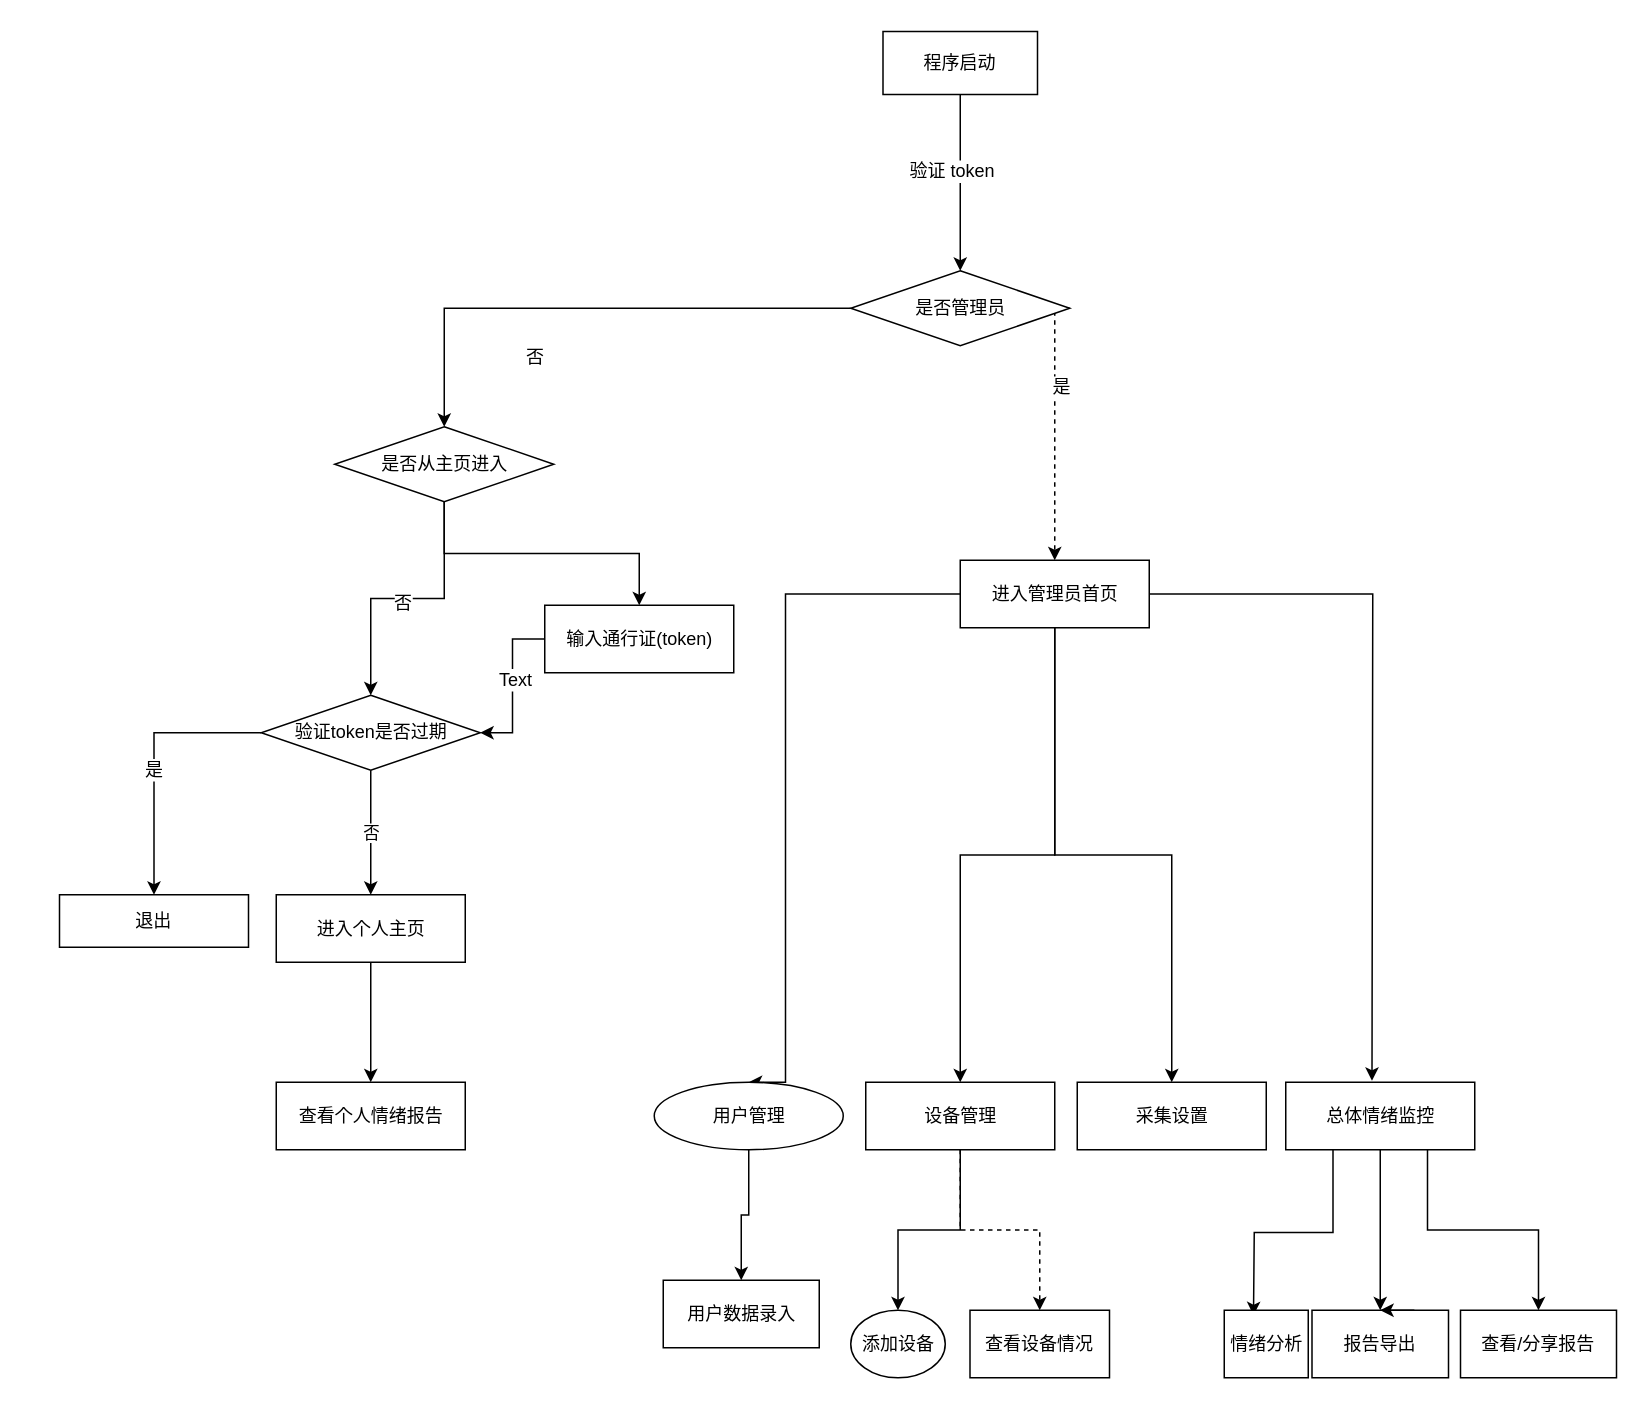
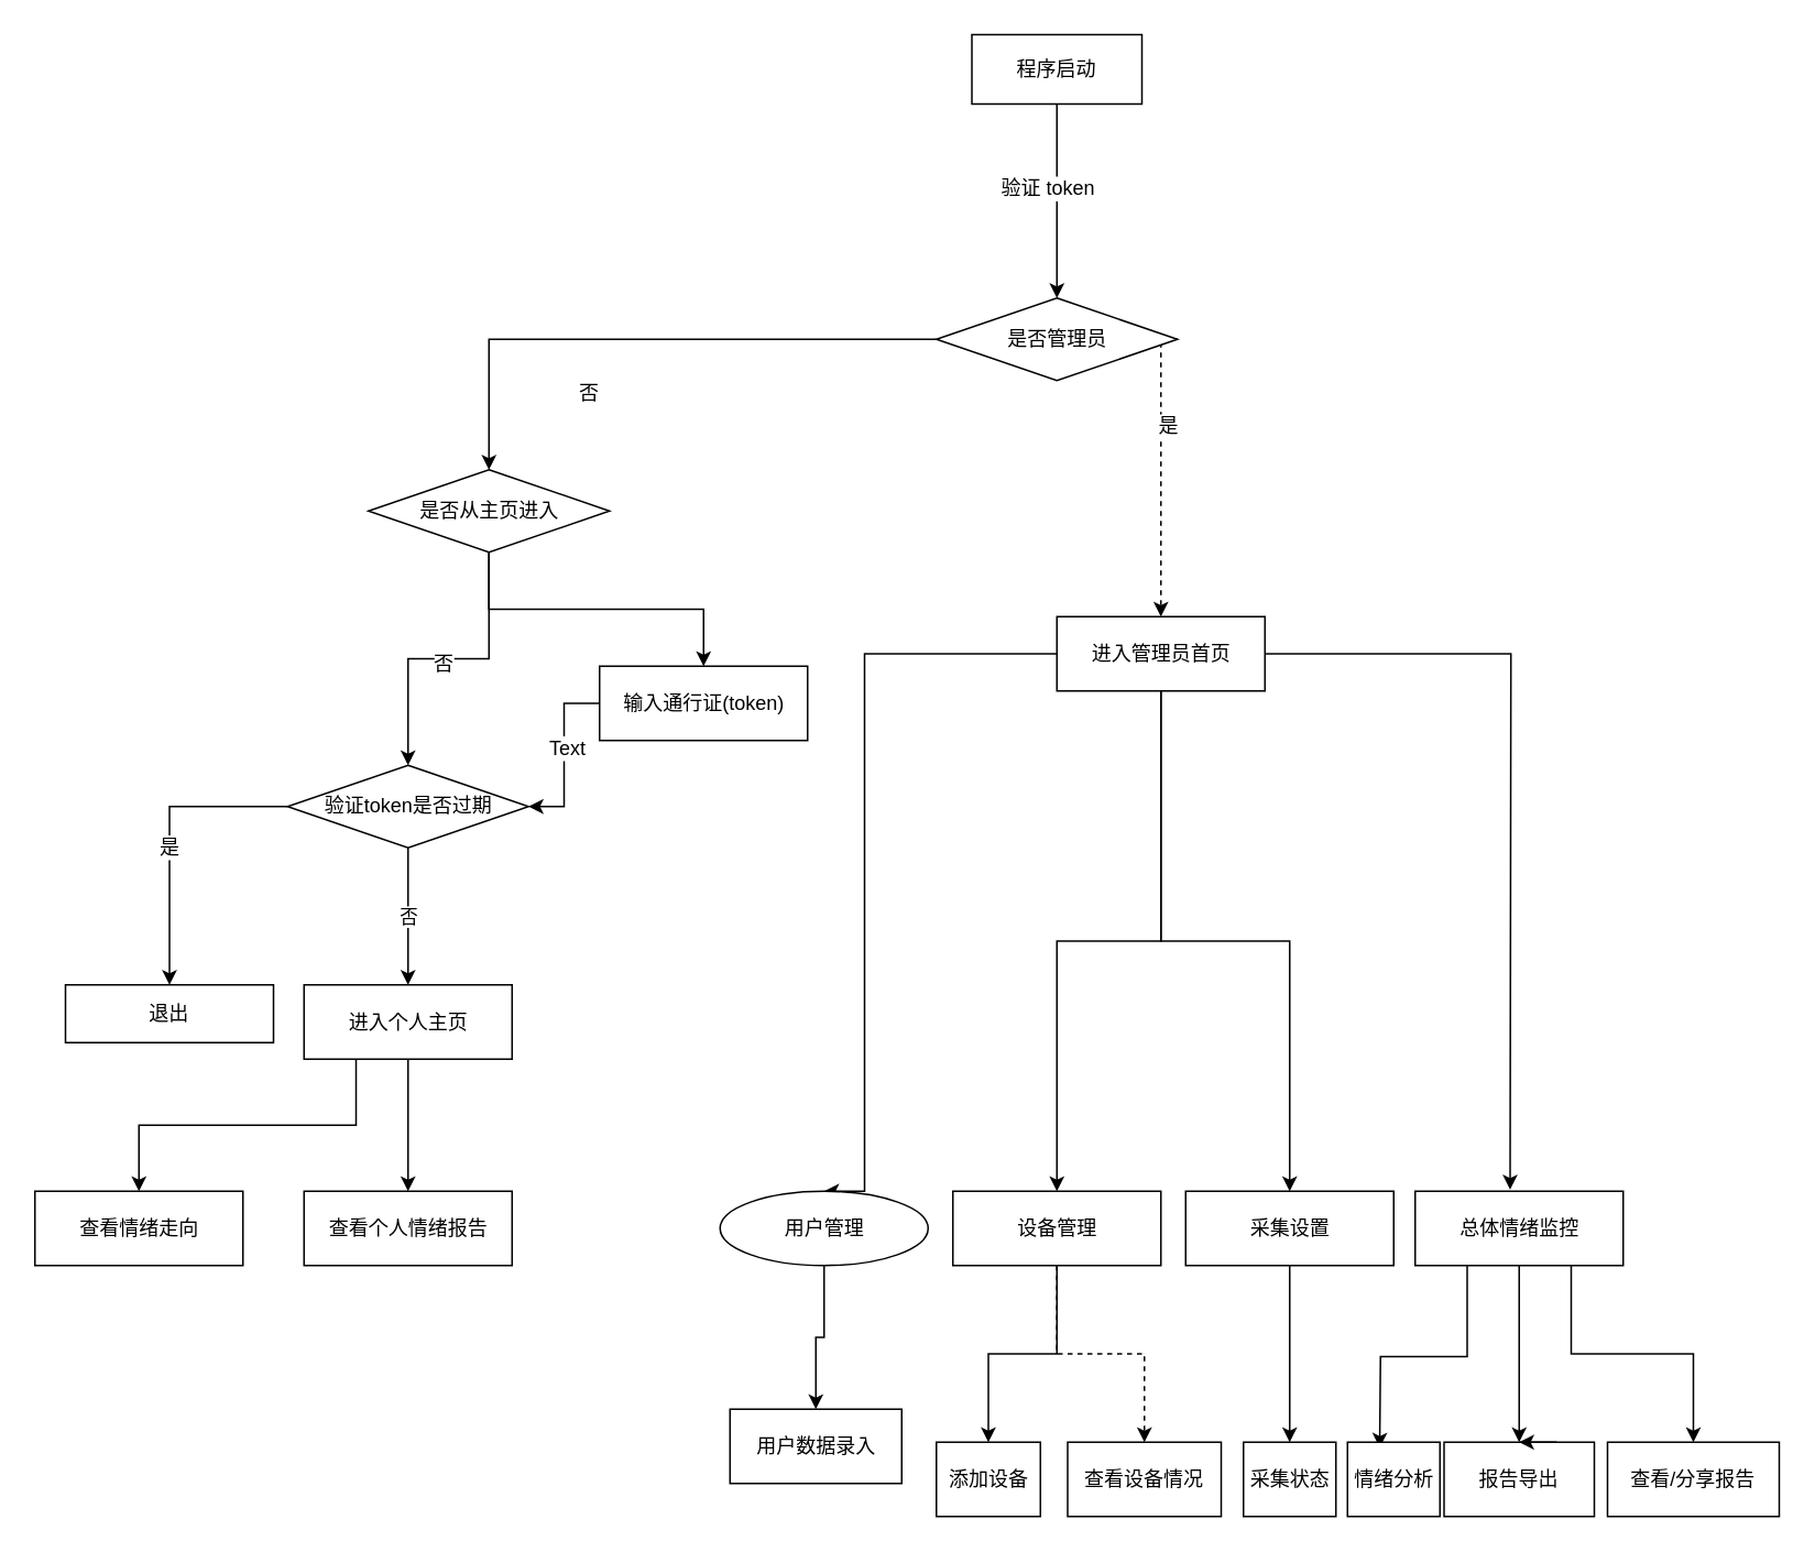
+ <mxCell id="28" style="edgeStyle=orthogonalEdgeStyle;rounded=0;orthogonalLoop=1;jettySize=auto;html=1;exitX=0.25;exitY=1;exitDx=0;exitDy=0;" parent="1" source="29" target="31" edge="1"><mxGeometry relative="1" as="geometry" /></mxCell>
+ <mxCell id="31" value="查看情绪走向" style="rounded=0;whiteSpace=wrap;html=1;" parent="1" vertex="1"><mxGeometry x="20.5" y="721" width="126" height="45" as="geometry" /></mxCell>
+ <mxCell id="39" value="" style="edgeStyle=orthogonalEdgeStyle;rounded=0;orthogonalLoop=1;jettySize=auto;html=1;" parent="1" source="40" target="41" edge="1"><mxGeometry relative="1" as="geometry" /></mxCell>
- <mxCell id="38" value="添加设备" style="ellipse;whiteSpace=wrap;html=1;" parent="1" vertex="1"><mxGeometry x="566.5" y="873" width="63" height="45" as="geometry" /></mxCell>
+ <mxCell id="38" value="添加设备" style="rounded=0;whiteSpace=wrap;html=1;" parent="1" vertex="1"><mxGeometry x="566.5" y="873" width="63" height="45" as="geometry" /></mxCell>
+ <mxCell id="41" value="采集状态" style="rounded=0;whiteSpace=wrap;html=1;" parent="1" vertex="1"><mxGeometry x="752.5" y="873" width="56" height="45" as="geometry" /></mxCell>
